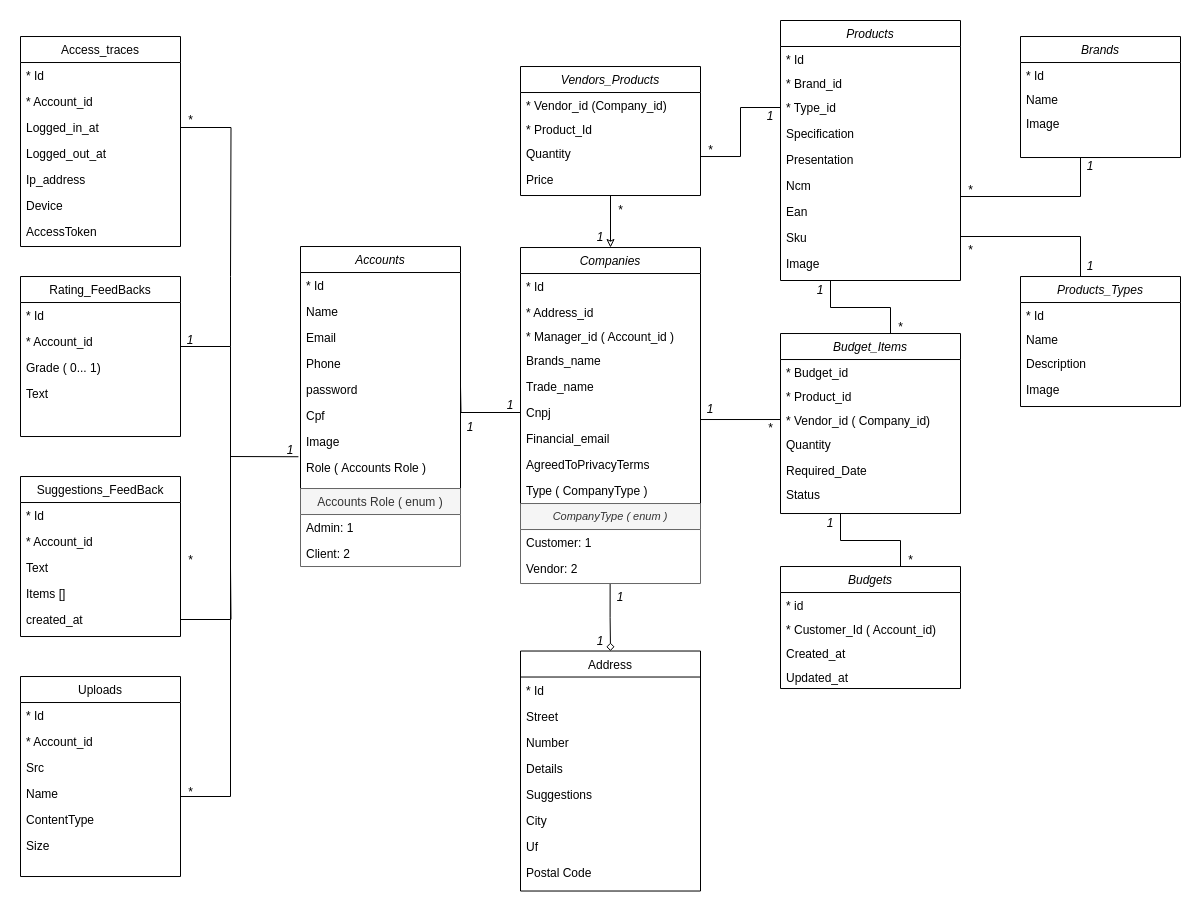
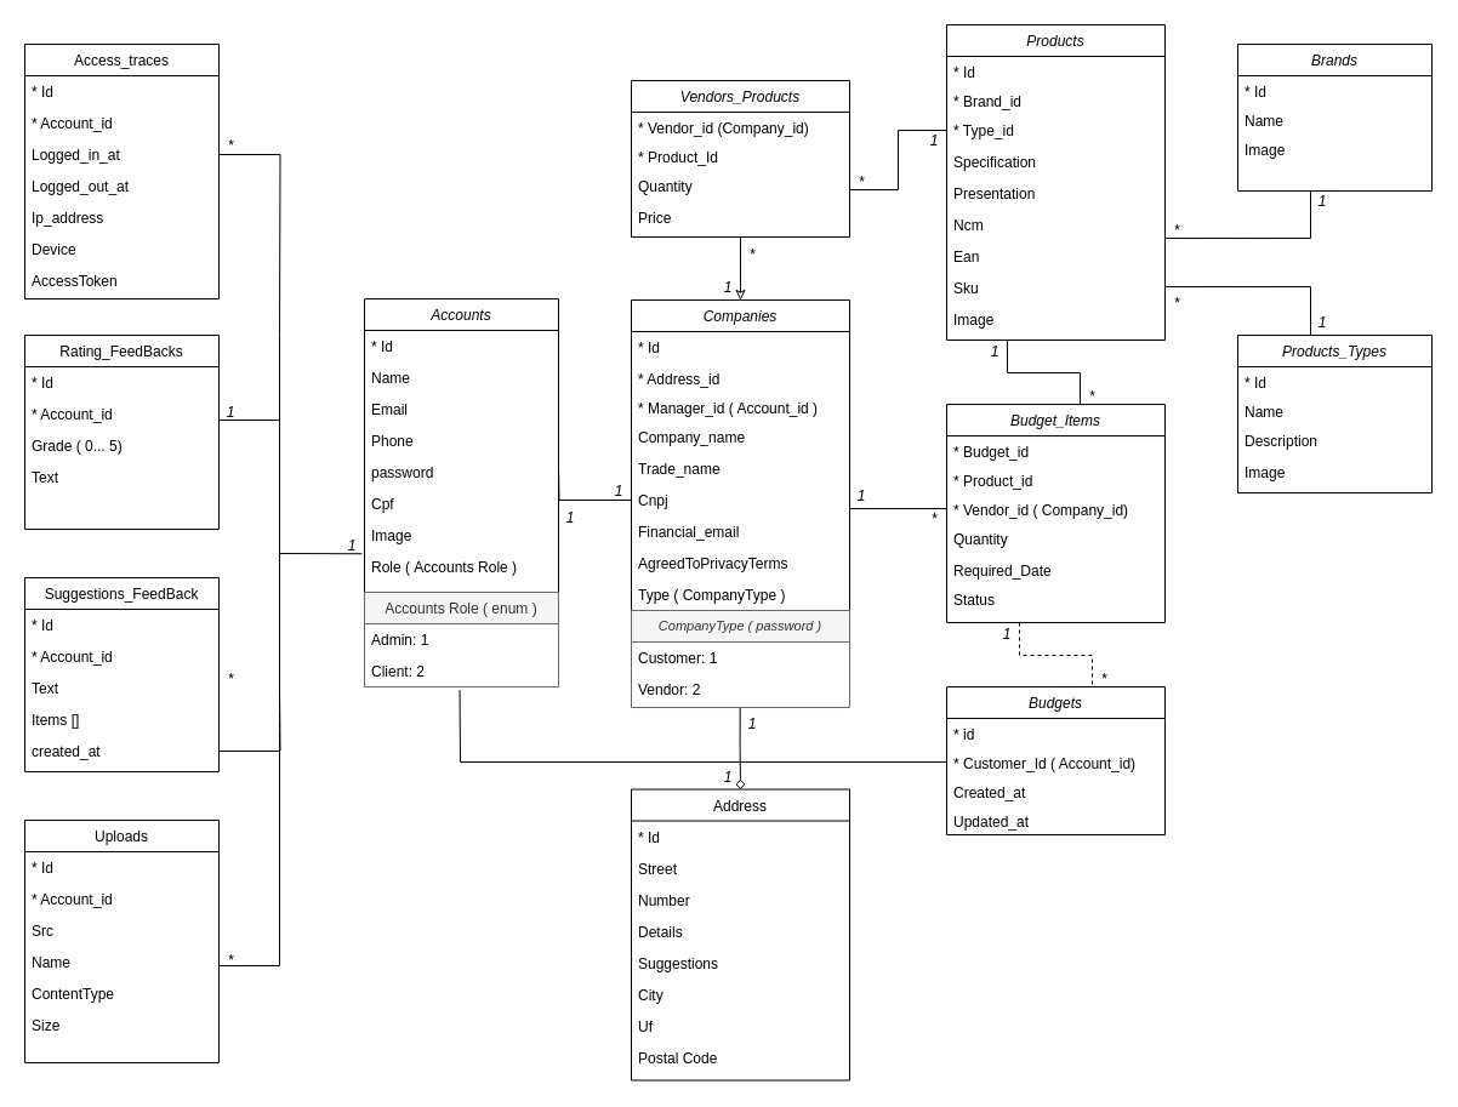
- <mxCell id="25" value="Brands_name" style="text;align=left;verticalAlign=top;spacingLeft=4;spacingRight=4;overflow=hidden;rotatable=0;points=[[0,0.5],[1,0.5]];portConstraint=eastwest;" parent="21" vertex="1"><mxGeometry y="100" width="180" height="26" as="geometry" /></mxCell>
+ <mxCell id="25" value="Company_name" style="text;align=left;verticalAlign=top;spacingLeft=4;spacingRight=4;overflow=hidden;rotatable=0;points=[[0,0.5],[1,0.5]];portConstraint=eastwest;" parent="21" vertex="1"><mxGeometry y="100" width="180" height="26" as="geometry" /></mxCell>
- <mxCell id="52" value="Grade ( 0... 1)" style="text;align=left;verticalAlign=top;spacingLeft=4;spacingRight=4;overflow=hidden;rotatable=0;points=[[0,0.5],[1,0.5]];portConstraint=eastwest;" parent="49" vertex="1"><mxGeometry y="78" width="160" height="26" as="geometry" /></mxCell>
+ <mxCell id="52" value="Grade ( 0... 5)" style="text;align=left;verticalAlign=top;spacingLeft=4;spacingRight=4;overflow=hidden;rotatable=0;points=[[0,0.5],[1,0.5]];portConstraint=eastwest;" parent="49" vertex="1"><mxGeometry y="78" width="160" height="26" as="geometry" /></mxCell>
- <mxCell id="123" value="CompanyType ( enum )" style="swimlane;fontStyle=2;align=center;verticalAlign=top;childLayout=stackLayout;horizontal=1;startSize=26;horizontalStack=0;resizeParent=1;resizeLast=0;collapsible=1;marginBottom=0;rounded=0;shadow=0;strokeWidth=1;fontSize=11;fillColor=#f5f5f5;fontColor=#333333;strokeColor=#666666;" vertex="1" parent="1"><mxGeometry x="520" y="503.03" width="180" height="80" as="geometry"><mxRectangle x="550" y="140" width="160" height="26" as="alternateBounds" /></mxGeometry></mxCell>
+ <mxCell id="123" value="CompanyType ( password )" style="swimlane;fontStyle=2;align=center;verticalAlign=top;childLayout=stackLayout;horizontal=1;startSize=26;horizontalStack=0;resizeParent=1;resizeLast=0;collapsible=1;marginBottom=0;rounded=0;shadow=0;strokeWidth=1;fontSize=11;fillColor=#f5f5f5;fontColor=#333333;strokeColor=#666666;" vertex="1" parent="1"><mxGeometry x="520" y="503.03" width="180" height="80" as="geometry"><mxRectangle x="550" y="140" width="160" height="26" as="alternateBounds" /></mxGeometry></mxCell>
- <mxCell id="128" value="" style="edgeStyle=orthogonalEdgeStyle;rounded=0;orthogonalLoop=1;jettySize=auto;html=1;endArrow=none;endFill=0;exitX=0.5;exitY=1;exitDx=0;exitDy=0;entryX=0.5;entryY=0;entryDx=0;entryDy=0;" edge="1" parent="1" source="112" target="107"><mxGeometry relative="1" as="geometry"><mxPoint x="979.64" y="488.95" as="sourcePoint" /><mxPoint x="980.029" y="556.03" as="targetPoint" /><Array as="points"><mxPoint x="840" y="513.03" /><mxPoint x="840" y="540.03" /><mxPoint x="900" y="540.03" /><mxPoint x="900" y="566.03" /></Array></mxGeometry></mxCell>
+ <mxCell id="128" value="" style="edgeStyle=orthogonalEdgeStyle;rounded=0;orthogonalLoop=1;jettySize=auto;html=1;endArrow=none;endFill=0;exitX=0.5;exitY=1;exitDx=0;exitDy=0;entryX=0.5;entryY=0;entryDx=0;entryDy=0;dashed=1;" edge="1" parent="1" source="112" target="107"><mxGeometry relative="1" as="geometry"><mxPoint x="979.64" y="488.95" as="sourcePoint" /><mxPoint x="980.029" y="556.03" as="targetPoint" /><Array as="points"><mxPoint x="840" y="513.03" /><mxPoint x="840" y="540.03" /><mxPoint x="900" y="540.03" /><mxPoint x="900" y="566.03" /></Array></mxGeometry></mxCell>
+ <mxCell id="127" style="edgeStyle=none;rounded=0;orthogonalLoop=1;jettySize=auto;html=1;fontSize=11;endArrow=none;endFill=0;entryX=0.491;entryY=1.102;entryDx=0;entryDy=0;entryPerimeter=0;" edge="1" parent="1" source="109" target="33"><mxGeometry relative="1" as="geometry"><mxPoint x="380" y="618.03" as="targetPoint" /><Array as="points"><mxPoint x="379" y="628.03" /></Array></mxGeometry></mxCell>
